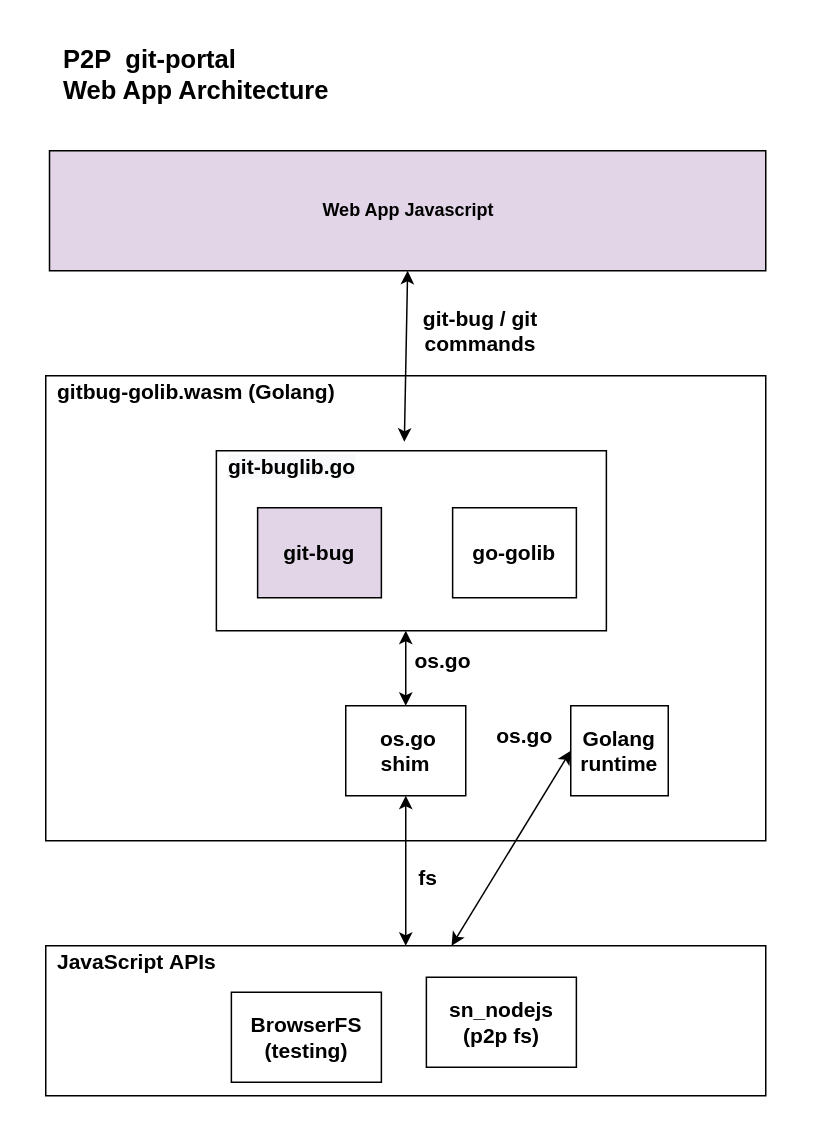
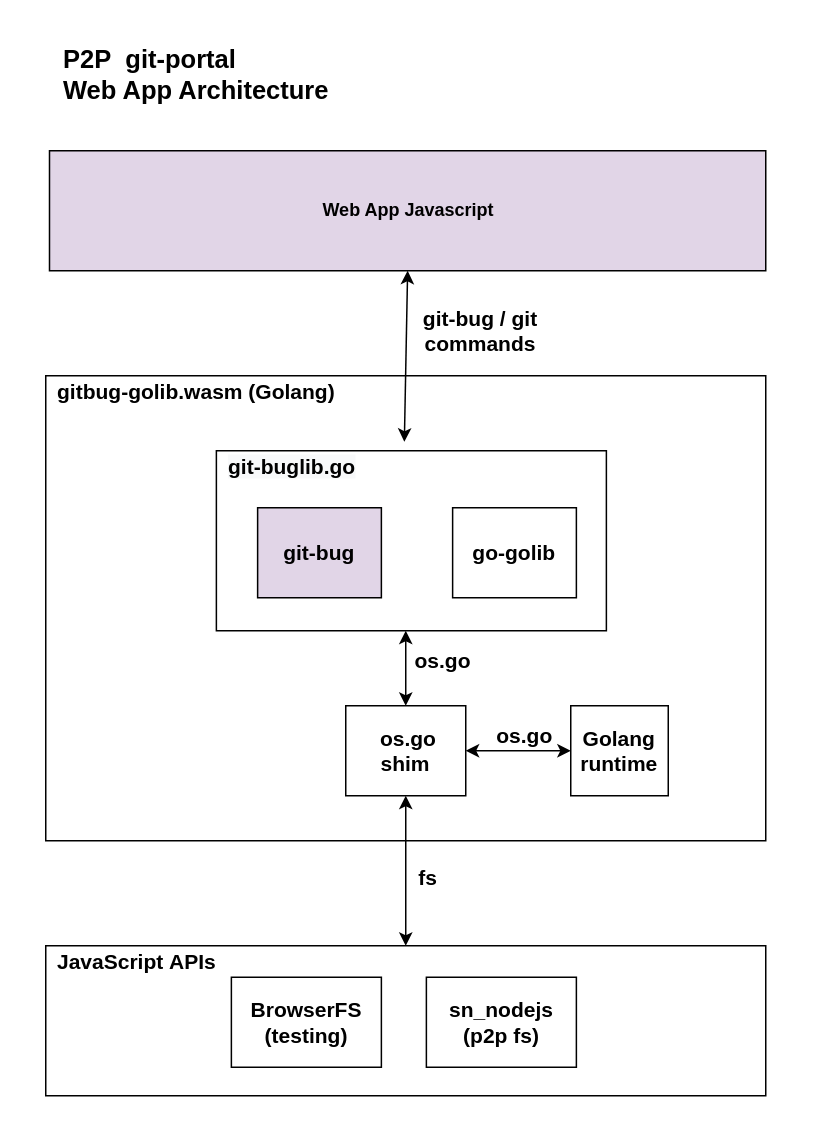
- <mxCell id="15" value="" style="endArrow=classic;startArrow=classic;html=1;fontSize=14;exitX=0;exitY=0.5;exitDx=0;exitDy=0;" parent="1" source="7" target="3" edge="1"><mxGeometry width="50" height="50" relative="1" as="geometry"><mxPoint x="280" y="480" as="sourcePoint" /><mxPoint x="280" y="430" as="targetPoint" /></mxGeometry></mxCell>
+ <mxCell id="15" value="" style="endArrow=classic;startArrow=classic;html=1;fontSize=14;exitX=0;exitY=0.5;exitDx=0;exitDy=0;entryX=1;entryY=0.5;entryDx=0;entryDy=0;" parent="1" source="7" target="8" edge="1"><mxGeometry width="50" height="50" relative="1" as="geometry"><mxPoint x="280" y="480" as="sourcePoint" /><mxPoint x="280" y="430" as="targetPoint" /></mxGeometry></mxCell>
- <mxCell id="9" value="&lt;b&gt;BrowserFS&lt;br&gt;(testing)&lt;br&gt;&lt;/b&gt;" style="rounded=0;whiteSpace=wrap;html=1;fontSize=14;align=center;" parent="1" vertex="1"><mxGeometry x="153.75" y="661" width="100" height="60" as="geometry" /></mxCell>
+ <mxCell id="9" value="&lt;b&gt;BrowserFS&lt;br&gt;(testing)&lt;br&gt;&lt;/b&gt;" style="rounded=0;whiteSpace=wrap;html=1;fontSize=14;align=center;" parent="1" vertex="1"><mxGeometry x="153.75" y="651" width="100" height="60" as="geometry" /></mxCell>
